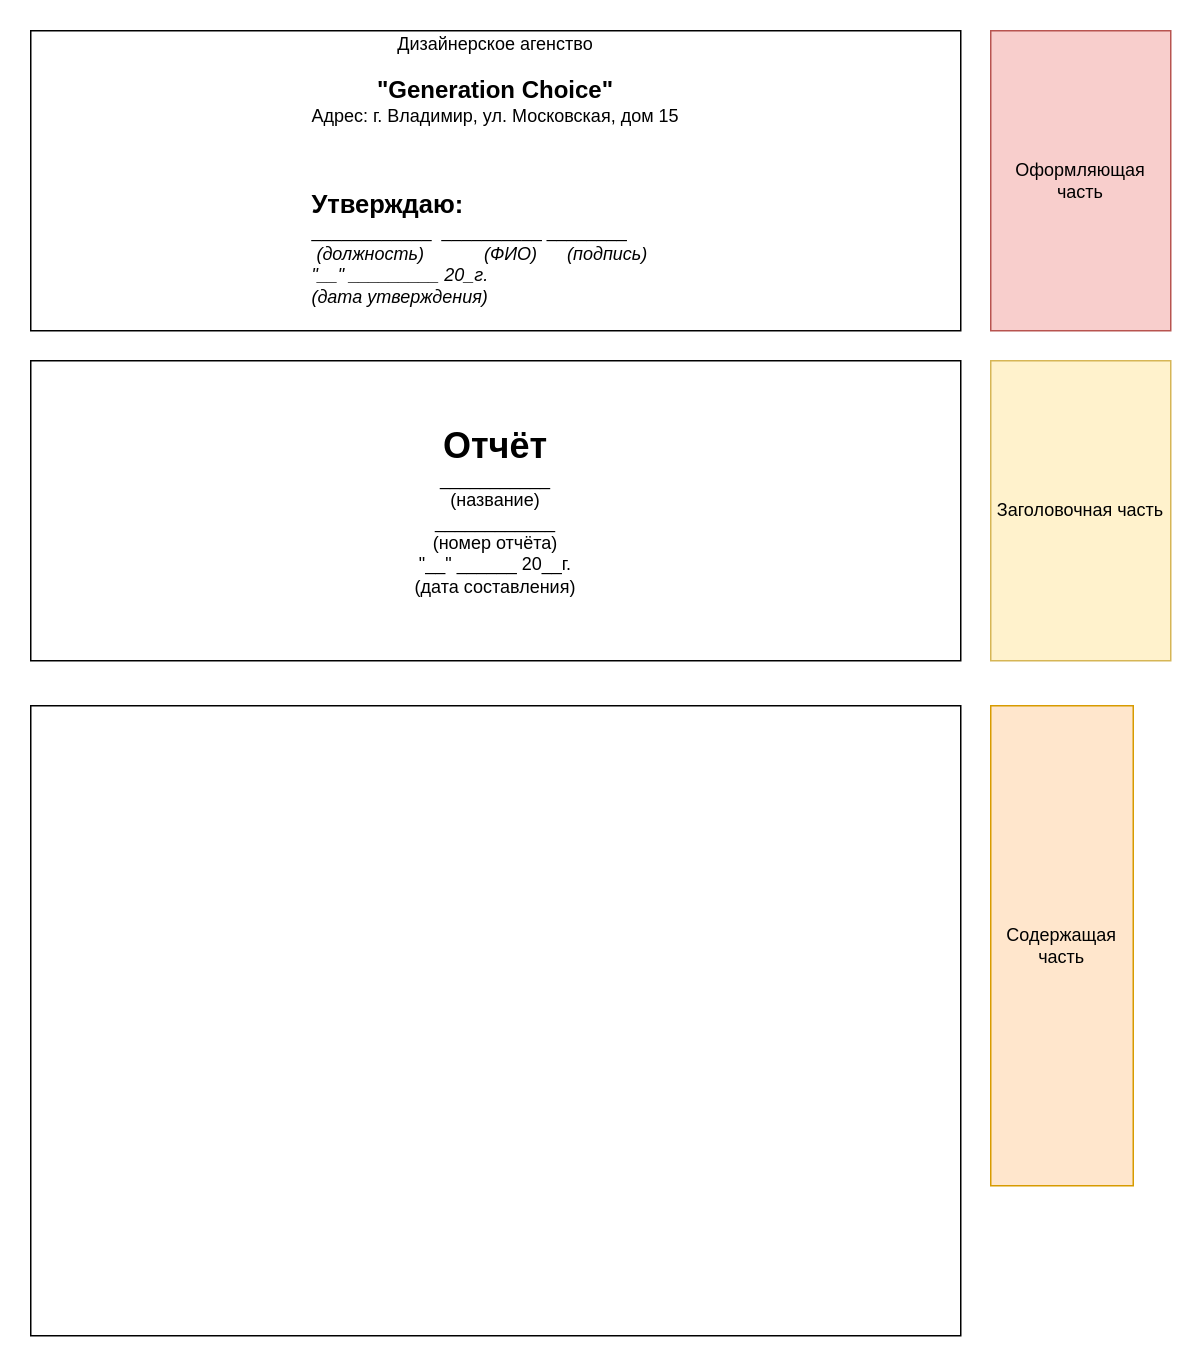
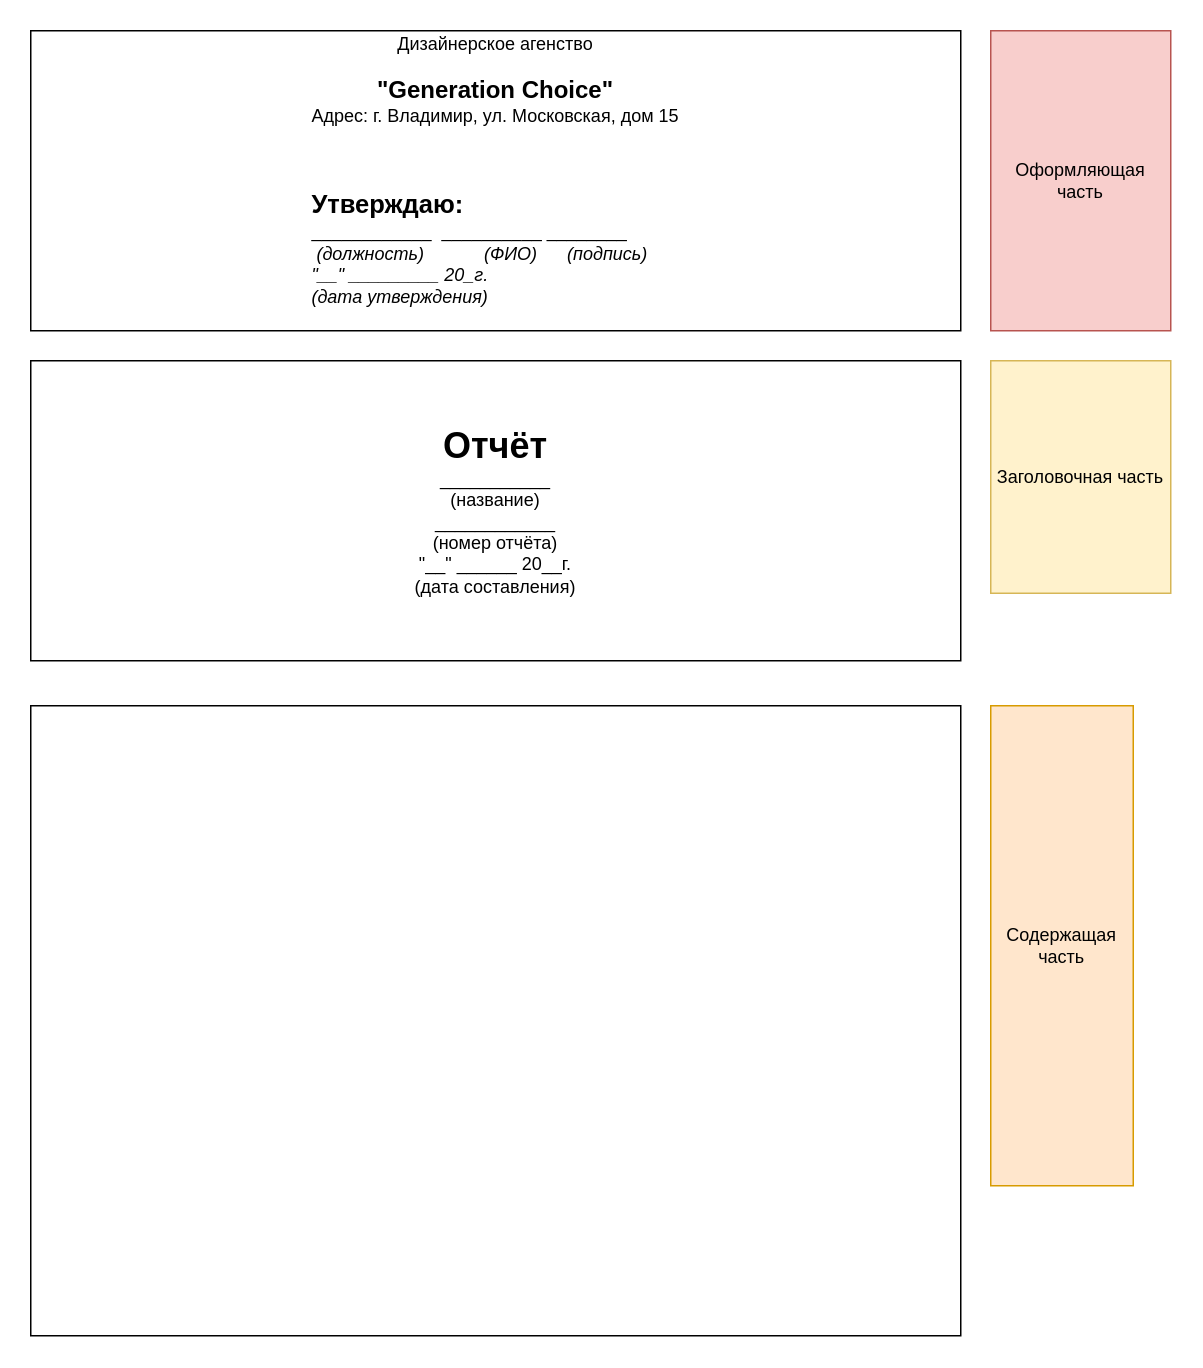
- <mxCell id="5" value="Заголовочная часть" style="rounded=0;whiteSpace=wrap;html=1;fillColor=#fff2cc;strokeColor=#d6b656;" parent="1" vertex="1"><mxGeometry x="660" y="240" width="120" height="200" as="geometry" /></mxCell>
+ <mxCell id="5" value="Заголовочная часть" style="rounded=0;whiteSpace=wrap;html=1;fillColor=#fff2cc;strokeColor=#d6b656;" parent="1" vertex="1"><mxGeometry x="660" y="240" width="120" height="155" as="geometry" /></mxCell>
